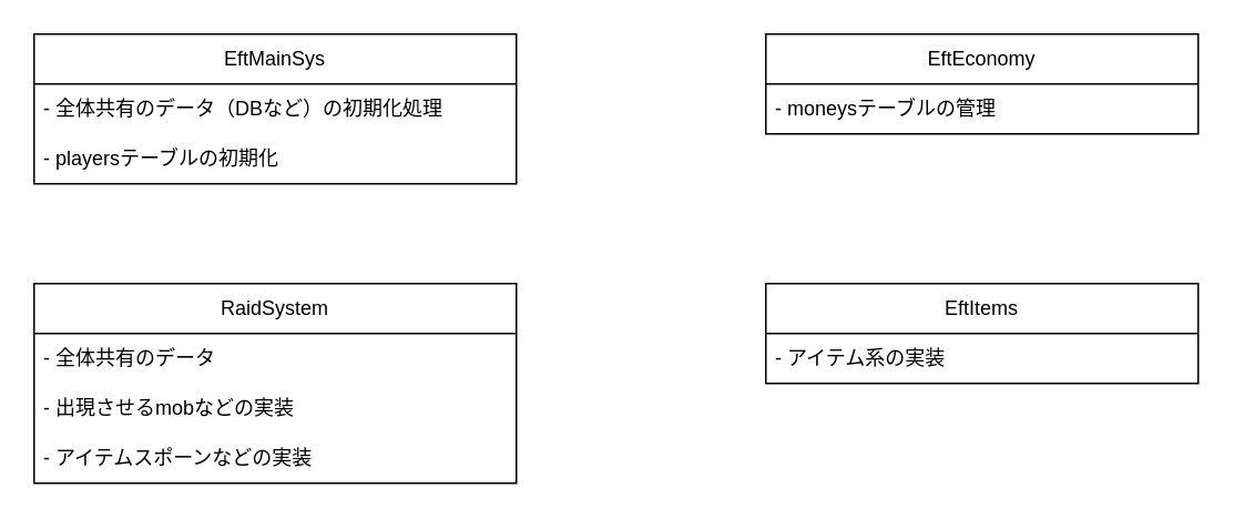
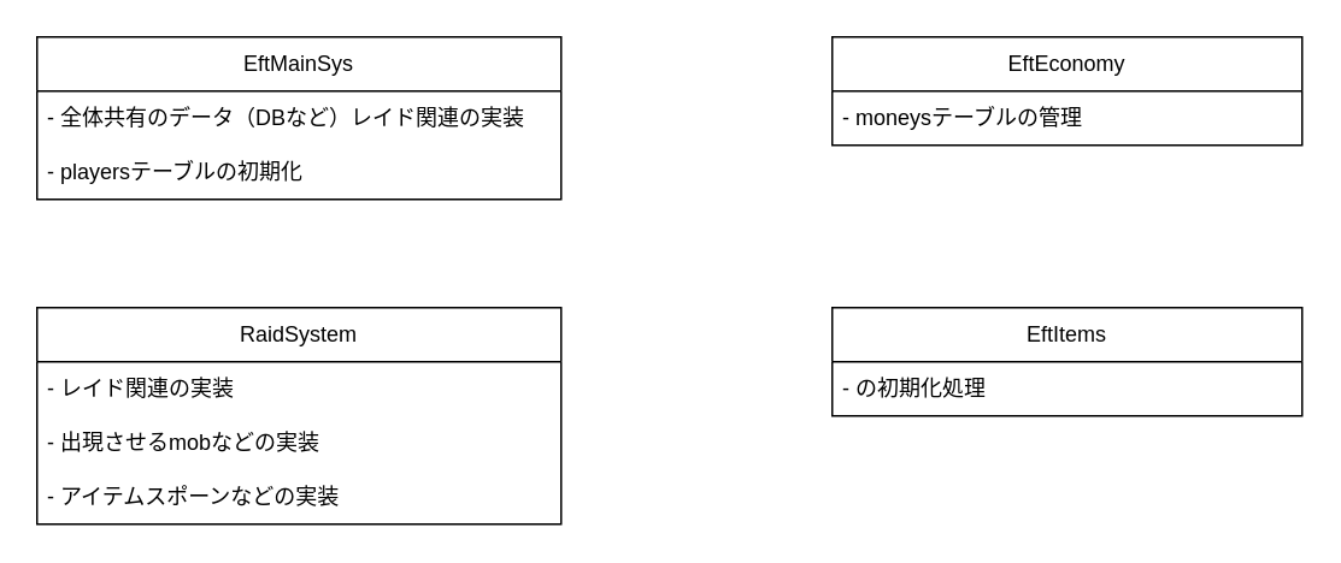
- <mxCell id="3" value="- 全体共有のデータ（DBなど）の初期化処理" style="text;strokeColor=none;fillColor=none;align=left;verticalAlign=middle;spacingLeft=4;spacingRight=4;overflow=hidden;points=[[0,0.5],[1,0.5]];portConstraint=eastwest;rotatable=0;whiteSpace=wrap;html=1;" parent="2" vertex="1"><mxGeometry y="30" width="290" height="30" as="geometry" /></mxCell>
+ <mxCell id="3" value="- 全体共有のデータ（DBなど）レイド関連の実装" style="text;strokeColor=none;fillColor=none;align=left;verticalAlign=middle;spacingLeft=4;spacingRight=4;overflow=hidden;points=[[0,0.5],[1,0.5]];portConstraint=eastwest;rotatable=0;whiteSpace=wrap;html=1;" parent="2" vertex="1"><mxGeometry y="30" width="290" height="30" as="geometry" /></mxCell>
- <mxCell id="8" value="- 全体共有のデータ" style="text;strokeColor=none;fillColor=none;align=left;verticalAlign=middle;spacingLeft=4;spacingRight=4;overflow=hidden;points=[[0,0.5],[1,0.5]];portConstraint=eastwest;rotatable=0;whiteSpace=wrap;html=1;" parent="7" vertex="1"><mxGeometry y="30" width="290" height="30" as="geometry" /></mxCell>
+ <mxCell id="8" value="- レイド関連の実装" style="text;strokeColor=none;fillColor=none;align=left;verticalAlign=middle;spacingLeft=4;spacingRight=4;overflow=hidden;points=[[0,0.5],[1,0.5]];portConstraint=eastwest;rotatable=0;whiteSpace=wrap;html=1;" parent="7" vertex="1"><mxGeometry y="30" width="290" height="30" as="geometry" /></mxCell>
- <mxCell id="12" value="- アイテム系の実装" style="text;strokeColor=none;fillColor=none;align=left;verticalAlign=middle;spacingLeft=4;spacingRight=4;overflow=hidden;points=[[0,0.5],[1,0.5]];portConstraint=eastwest;rotatable=0;whiteSpace=wrap;html=1;" parent="11" vertex="1"><mxGeometry y="30" width="260" height="30" as="geometry" /></mxCell>
+ <mxCell id="12" value="- の初期化処理" style="text;strokeColor=none;fillColor=none;align=left;verticalAlign=middle;spacingLeft=4;spacingRight=4;overflow=hidden;points=[[0,0.5],[1,0.5]];portConstraint=eastwest;rotatable=0;whiteSpace=wrap;html=1;" parent="11" vertex="1"><mxGeometry y="30" width="260" height="30" as="geometry" /></mxCell>
